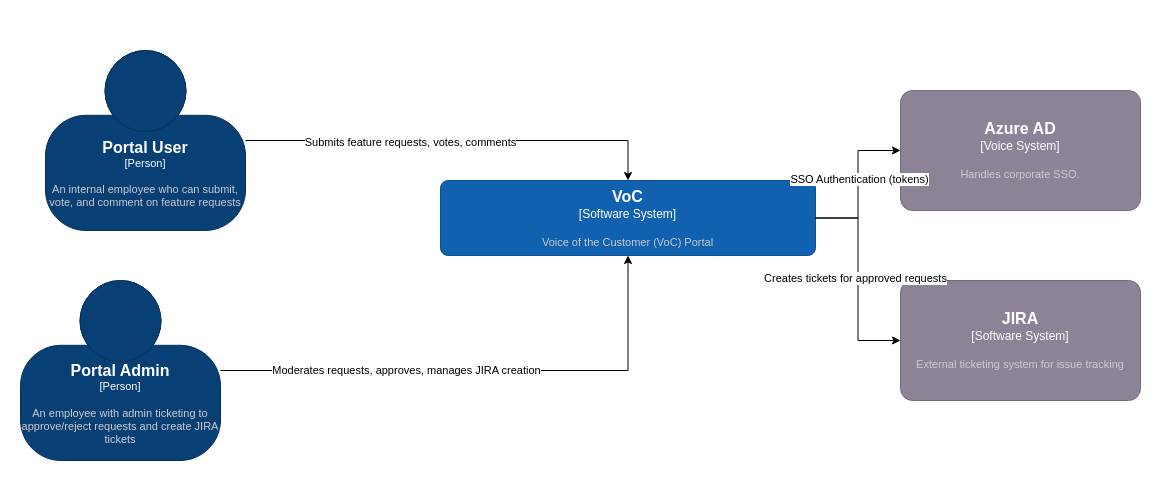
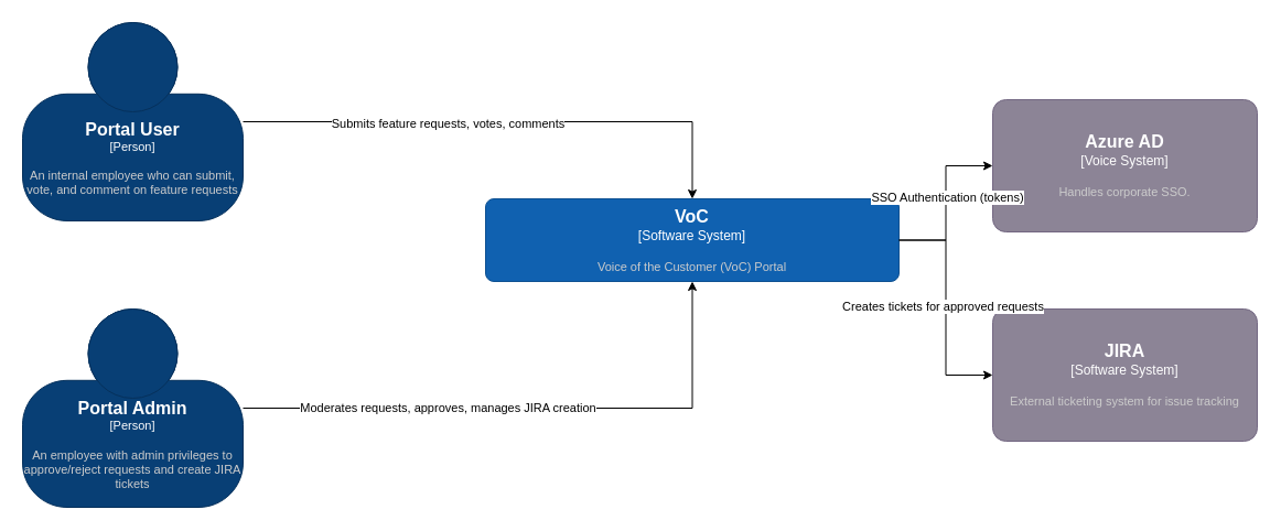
- <mxCell id="2" value="&lt;font style=&quot;font-size: 16px&quot;&gt;&lt;b&gt;Portal User&lt;/b&gt;&lt;/font&gt;&lt;div&gt;[Person]&lt;/div&gt;&lt;br&gt;&lt;div&gt;&lt;font style=&quot;font-size: 11px&quot;&gt;&lt;font color=&quot;#cccccc&quot;&gt;An internal employee who can submit, vote, and comment on feature requests&lt;/font&gt;&lt;/div&gt;" style="html=1;fontSize=11;dashed=0;whiteSpace=wrap;fillColor=#083F75;strokeColor=#06315C;fontColor=#ffffff;shape=mxgraph.c4.person2;align=center;metaEdit=1;points=[[0.5,0,0],[1,0.5,0],[1,0.75,0],[0.75,1,0],[0.5,1,0],[0.25,1,0],[0,0.75,0],[0,0.5,0]];resizable=0;" vertex="1" parent="1"><mxGeometry x="45" y="50" width="200" height="180" as="geometry" /></mxCell>
+ <mxCell id="2" value="&lt;font style=&quot;font-size: 16px&quot;&gt;&lt;b&gt;Portal User&lt;/b&gt;&lt;/font&gt;&lt;div&gt;[Person]&lt;/div&gt;&lt;br&gt;&lt;div&gt;&lt;font style=&quot;font-size: 11px&quot;&gt;&lt;font color=&quot;#cccccc&quot;&gt;An internal employee who can submit, vote, and comment on feature requests&lt;/font&gt;&lt;/div&gt;" style="html=1;fontSize=11;dashed=0;whiteSpace=wrap;fillColor=#083F75;strokeColor=#06315C;fontColor=#ffffff;shape=mxgraph.c4.person2;align=center;metaEdit=1;points=[[0.5,0,0],[1,0.5,0],[1,0.75,0],[0.75,1,0],[0.5,1,0],[0.25,1,0],[0,0.75,0],[0,0.5,0]];resizable=0;" vertex="1" parent="1"><mxGeometry x="20" y="20" width="200" height="180" as="geometry" /></mxCell>
- <mxCell id="3" value="&lt;font style=&quot;font-size: 16px&quot;&gt;&lt;b&gt;Portal Admin&lt;/b&gt;&lt;/font&gt;&lt;div&gt;[Person]&lt;/div&gt;&lt;br&gt;&lt;div&gt;&lt;font style=&quot;font-size: 11px&quot;&gt;&lt;font color=&quot;#cccccc&quot;&gt;An employee with admin ticketing to approve/reject requests and create JIRA tickets&lt;/font&gt;&lt;/div&gt;" style="html=1;fontSize=11;dashed=0;whiteSpace=wrap;fillColor=#083F75;strokeColor=#06315C;fontColor=#ffffff;shape=mxgraph.c4.person2;align=center;metaEdit=1;points=[[0.5,0,0],[1,0.5,0],[1,0.75,0],[0.75,1,0],[0.5,1,0],[0.25,1,0],[0,0.75,0],[0,0.5,0]];resizable=0;" vertex="1" parent="1"><mxGeometry x="20" y="280" width="200" height="180" as="geometry" /></mxCell>
+ <mxCell id="3" value="&lt;font style=&quot;font-size: 16px&quot;&gt;&lt;b&gt;Portal Admin&lt;/b&gt;&lt;/font&gt;&lt;div&gt;[Person]&lt;/div&gt;&lt;br&gt;&lt;div&gt;&lt;font style=&quot;font-size: 11px&quot;&gt;&lt;font color=&quot;#cccccc&quot;&gt;An employee with admin privileges to approve/reject requests and create JIRA tickets&lt;/font&gt;&lt;/div&gt;" style="html=1;fontSize=11;dashed=0;whiteSpace=wrap;fillColor=#083F75;strokeColor=#06315C;fontColor=#ffffff;shape=mxgraph.c4.person2;align=center;metaEdit=1;points=[[0.5,0,0],[1,0.5,0],[1,0.75,0],[0.75,1,0],[0.5,1,0],[0.25,1,0],[0,0.75,0],[0,0.5,0]];resizable=0;" vertex="1" parent="1"><mxGeometry x="20" y="280" width="200" height="180" as="geometry" /></mxCell>
